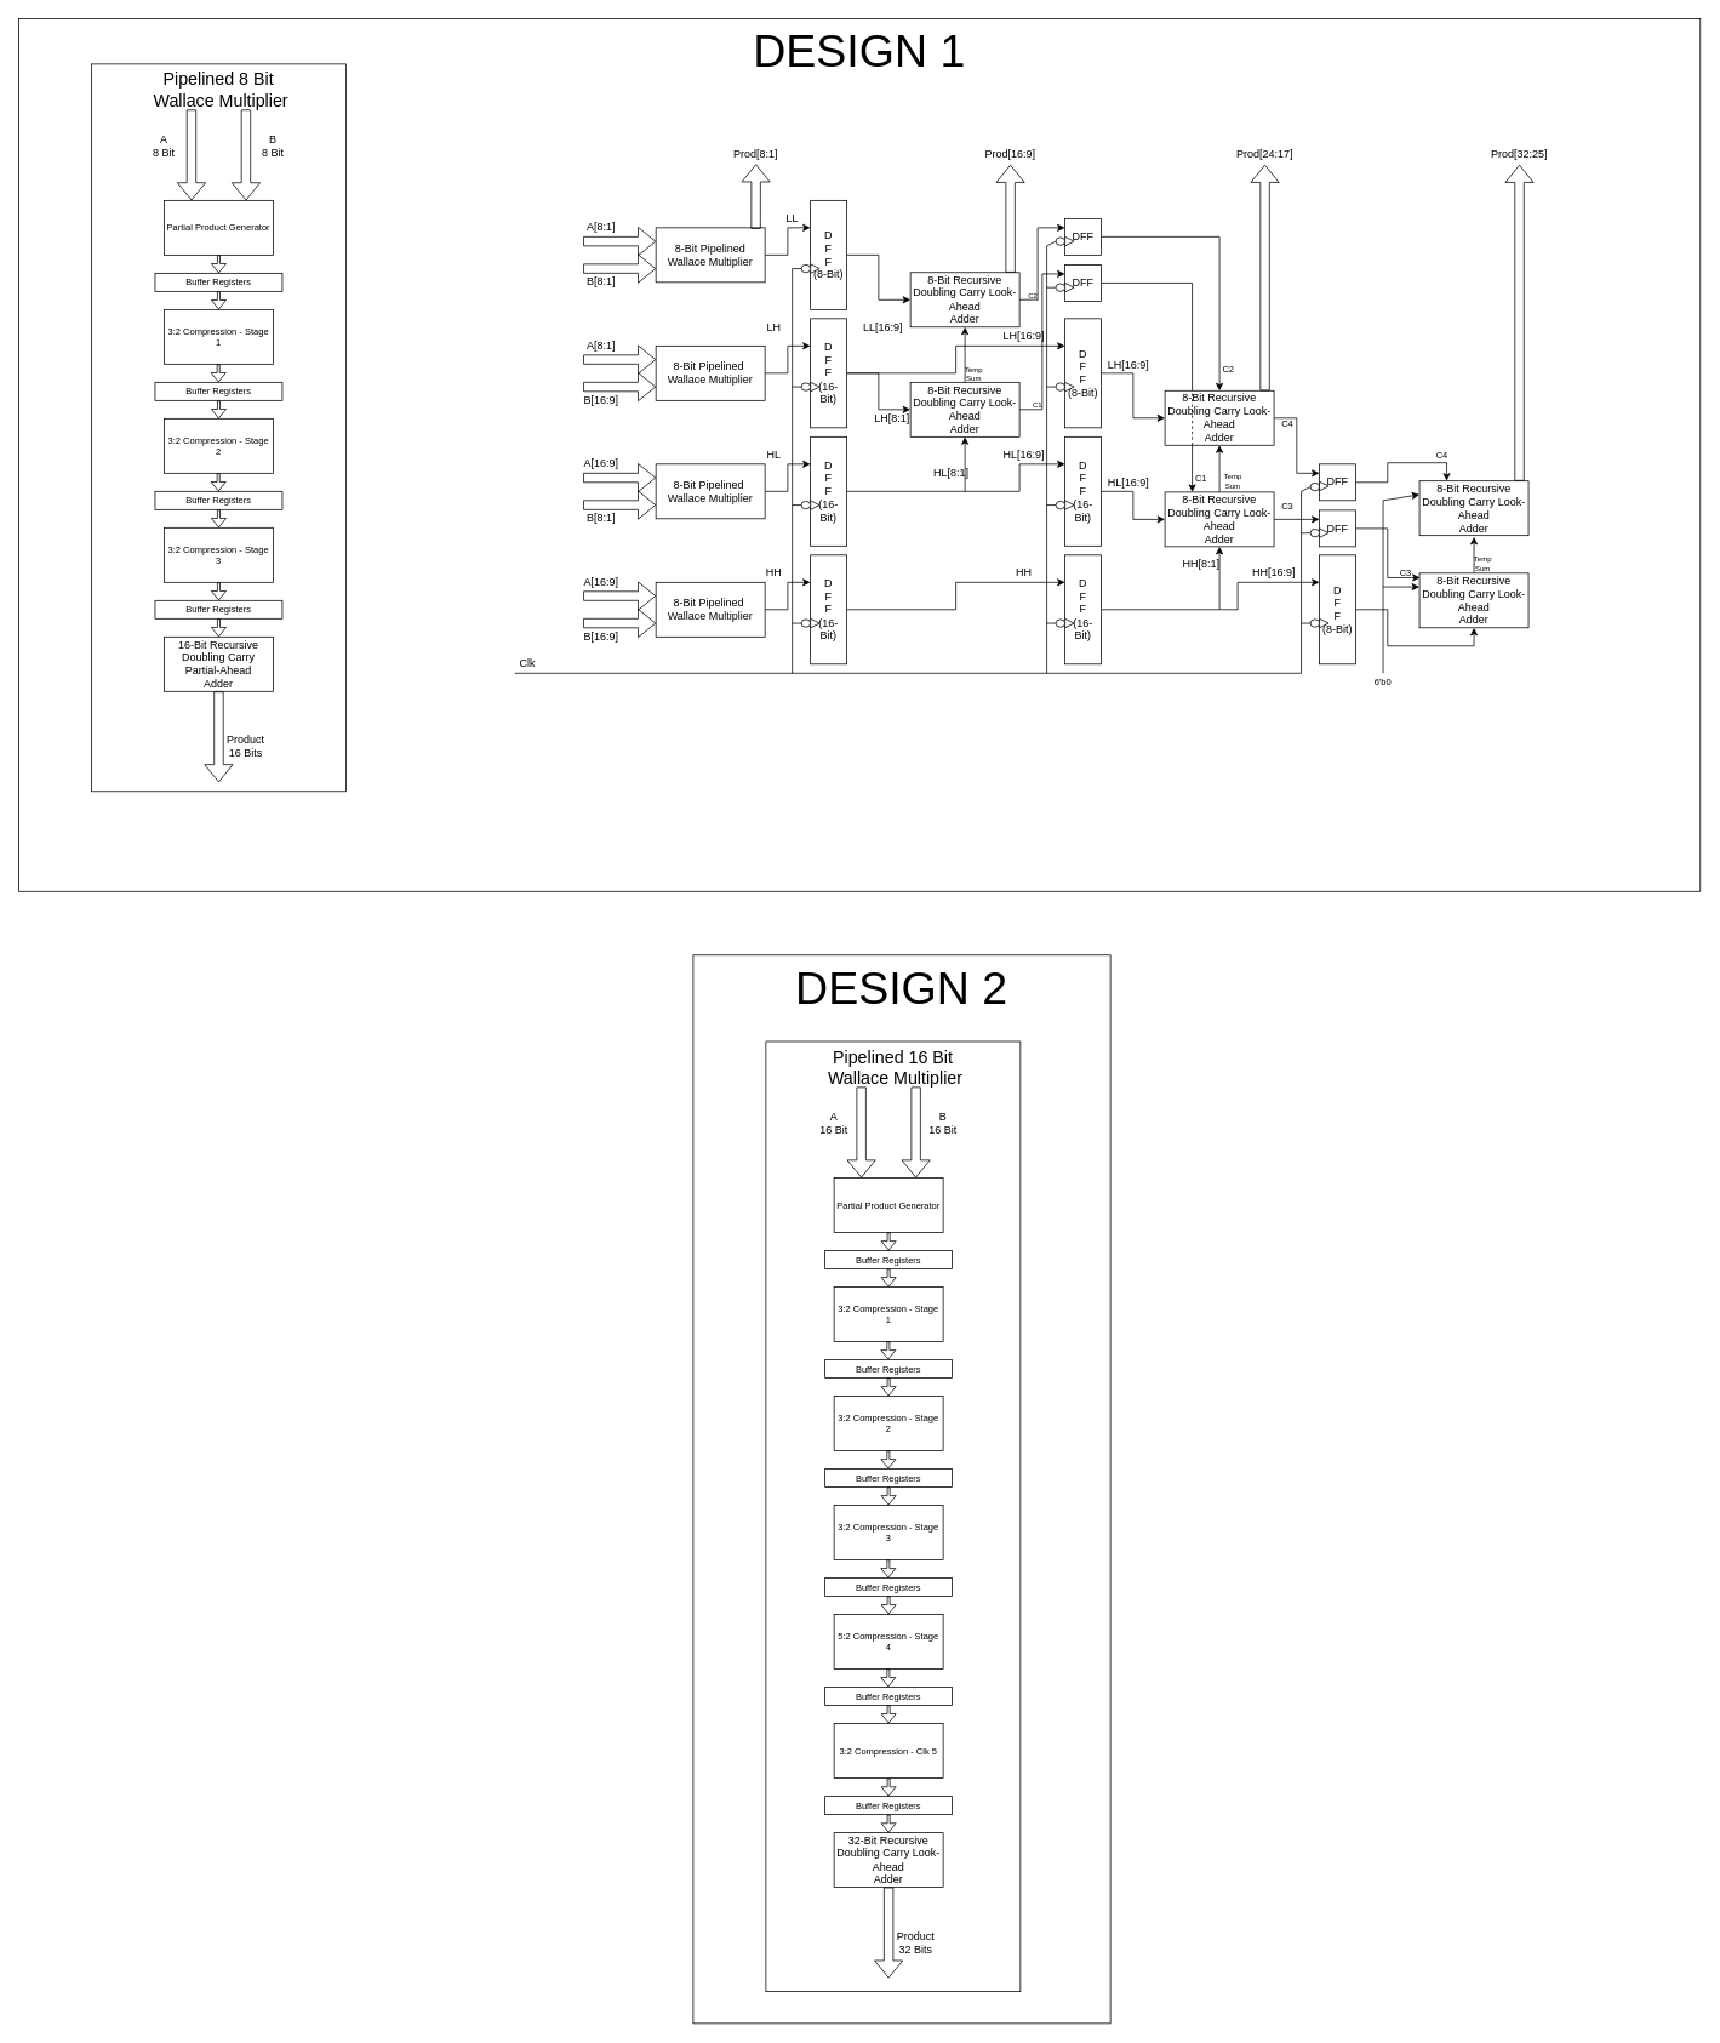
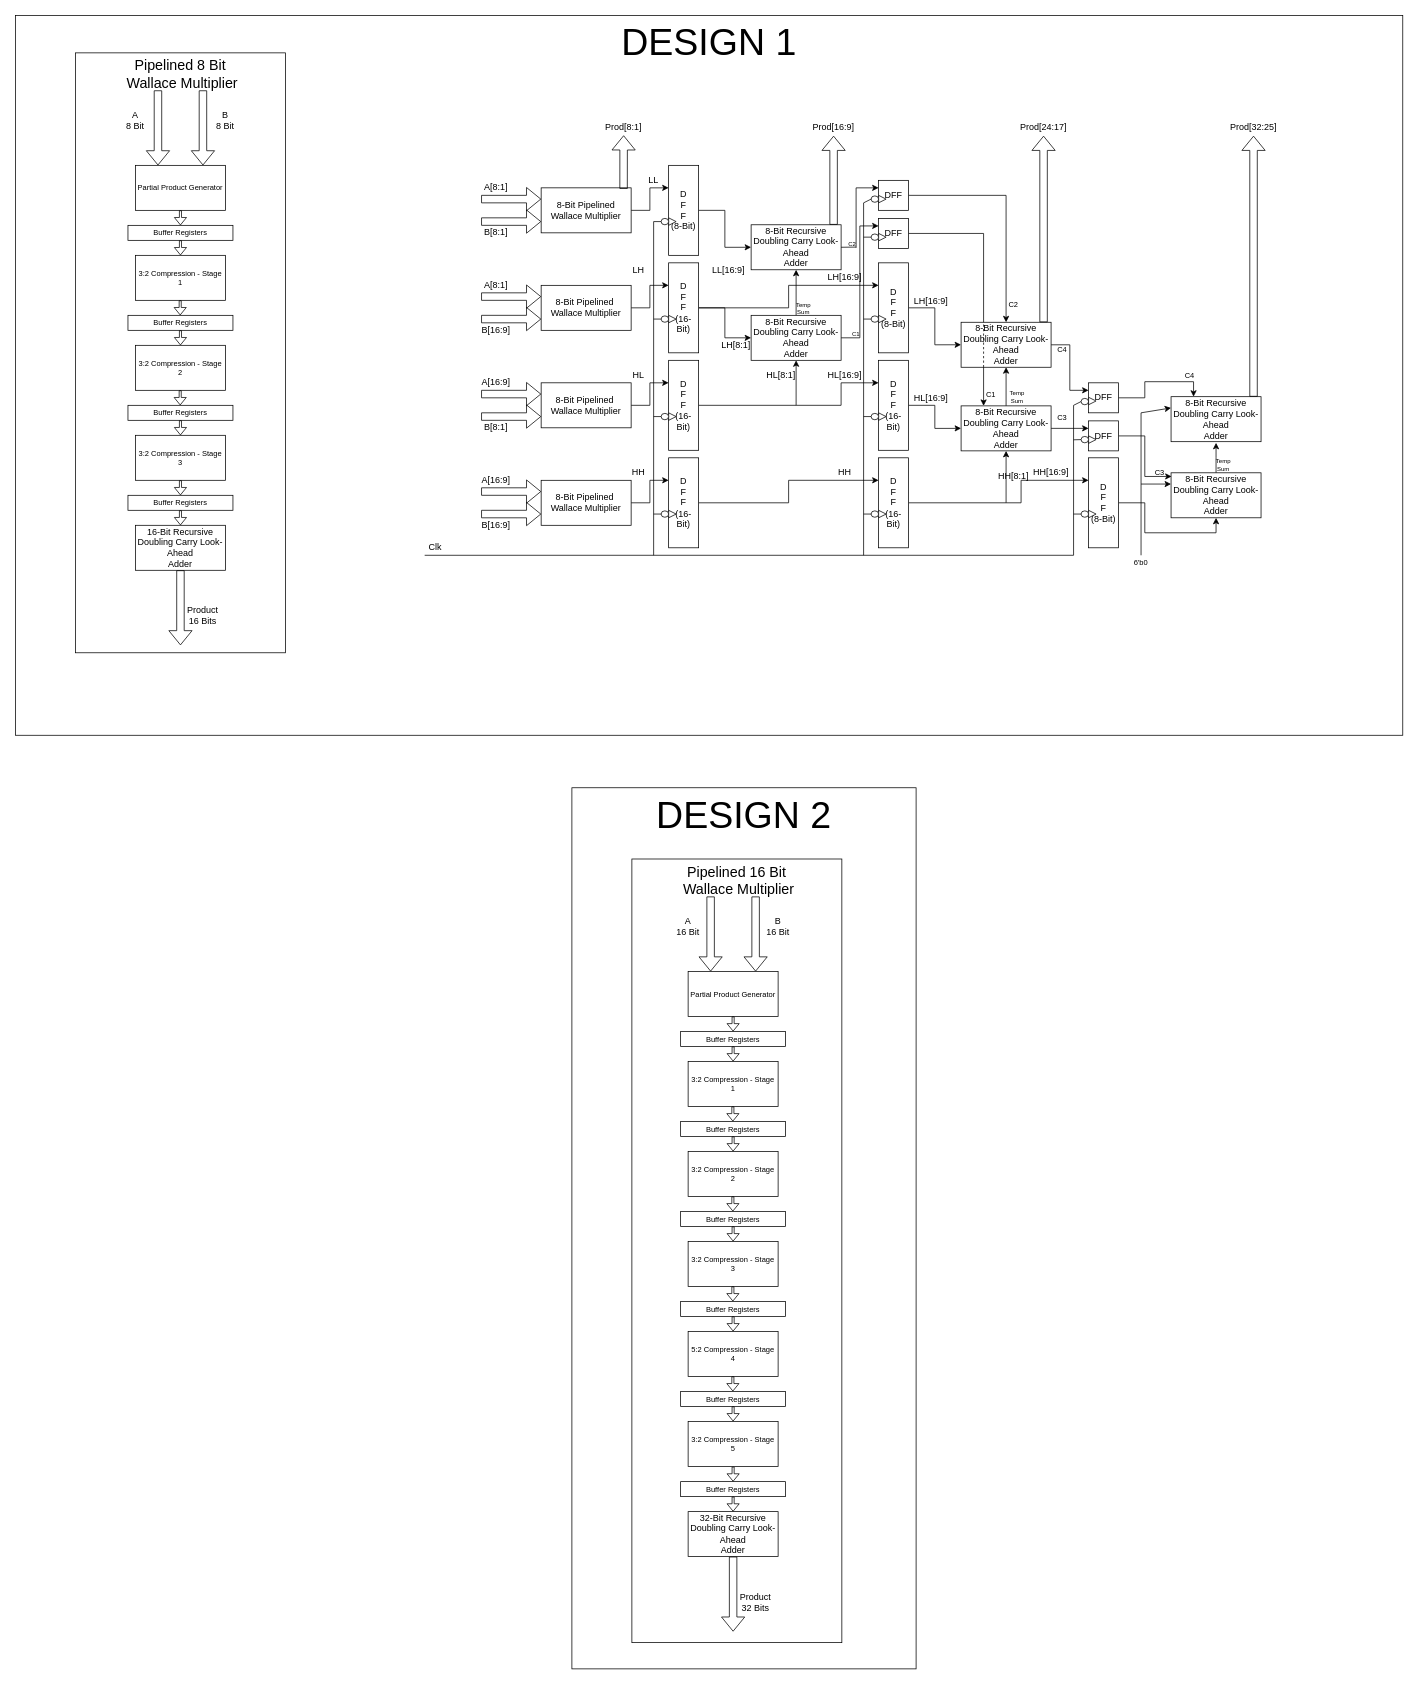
- <mxCell id="65" value="HL[8:1]" style="text;html=1;strokeColor=none;fillColor=none;align=center;verticalAlign=middle;whiteSpace=wrap;rounded=0;" vertex="1" parent="1"><mxGeometry x="1026" y="510" width="40" height="20" as="geometry" /></mxCell>
+ <mxCell id="65" value="HL[8:1]" style="text;html=1;strokeColor=none;fillColor=none;align=center;verticalAlign=middle;whiteSpace=wrap;rounded=0;" vertex="1" parent="1"><mxGeometry x="1021" y="490" width="40" height="20" as="geometry" /></mxCell>
- <mxCell id="112" value="HH[8:1]" style="text;html=1;strokeColor=none;fillColor=none;align=center;verticalAlign=middle;whiteSpace=wrap;rounded=0;" vertex="1" parent="1"><mxGeometry x="1301" y="610" width="40" height="20" as="geometry" /></mxCell>
+ <mxCell id="112" value="HH[8:1]" style="text;html=1;strokeColor=none;fillColor=none;align=center;verticalAlign=middle;whiteSpace=wrap;rounded=0;" vertex="1" parent="1"><mxGeometry x="1331" y="625" width="40" height="20" as="geometry" /></mxCell>
- <mxCell id="160" value="&lt;span style=&quot;font-size: 12px&quot;&gt;16-Bit Recursive Doubling Carry Partial-Ahead&lt;/span&gt;&lt;br style=&quot;font-size: 12px&quot;&gt;&lt;span style=&quot;font-size: 12px&quot;&gt;Adder&lt;/span&gt;" style="rounded=0;whiteSpace=wrap;html=1;fontSize=10;" vertex="1" parent="1"><mxGeometry x="180" y="700" width="120" height="60" as="geometry" /></mxCell>
+ <mxCell id="160" value="&lt;span style=&quot;font-size: 12px&quot;&gt;16-Bit Recursive Doubling Carry Look-Ahead&lt;/span&gt;&lt;br style=&quot;font-size: 12px&quot;&gt;&lt;span style=&quot;font-size: 12px&quot;&gt;Adder&lt;/span&gt;" style="rounded=0;whiteSpace=wrap;html=1;fontSize=10;" vertex="1" parent="1"><mxGeometry x="180" y="700" width="120" height="60" as="geometry" /></mxCell>
- <mxCell id="202" value="3:2 Compression - Clk 5" style="rounded=0;whiteSpace=wrap;html=1;fontSize=10;" vertex="1" parent="1"><mxGeometry x="917" y="1895" width="120" height="60" as="geometry" /></mxCell>
+ <mxCell id="202" value="3:2 Compression - Stage 5" style="rounded=0;whiteSpace=wrap;html=1;fontSize=10;" vertex="1" parent="1"><mxGeometry x="917" y="1895" width="120" height="60" as="geometry" /></mxCell>
